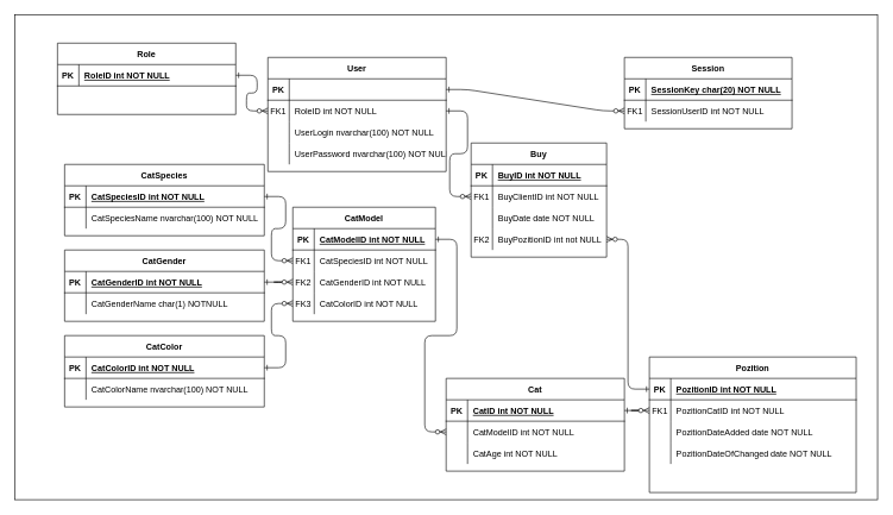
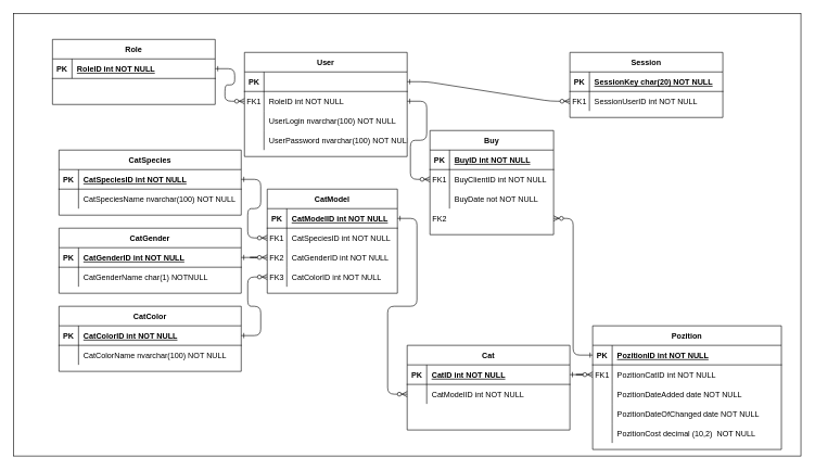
- <mxCell id="104" value="BuyDate date NOT NULL" style="shape=partialRectangle;overflow=hidden;connectable=0;fillColor=none;top=0;left=0;bottom=0;right=0;align=left;spacingLeft=6;" parent="102" vertex="1"><mxGeometry x="30" width="160" height="30" as="geometry"><mxRectangle width="160" height="30" as="alternateBounds" /></mxGeometry></mxCell>
+ <mxCell id="104" value="BuyDate not NOT NULL" style="shape=partialRectangle;overflow=hidden;connectable=0;fillColor=none;top=0;left=0;bottom=0;right=0;align=left;spacingLeft=6;" parent="102" vertex="1"><mxGeometry x="30" width="160" height="30" as="geometry"><mxRectangle width="160" height="30" as="alternateBounds" /></mxGeometry></mxCell>
- <mxCell id="107" value="BuyPozitionID int not NULL" style="shape=partialRectangle;overflow=hidden;connectable=0;fillColor=none;top=0;left=0;bottom=0;right=0;align=left;spacingLeft=6;" parent="105" vertex="1"><mxGeometry x="30" width="160" height="30" as="geometry"><mxRectangle width="160" height="30" as="alternateBounds" /></mxGeometry></mxCell>
- <mxCell id="47" value="CatAge int NOT NULL" style="shape=partialRectangle;overflow=hidden;connectable=0;fillColor=none;top=0;left=0;bottom=0;right=0;align=left;spacingLeft=6;" parent="45" vertex="1"><mxGeometry x="30" width="220" height="30" as="geometry"><mxRectangle width="220" height="30" as="alternateBounds" /></mxGeometry></mxCell>
+ <mxCell id="31" value="PozitionCost decimal (10,2)  NOT NULL" style="shape=partialRectangle;overflow=hidden;connectable=0;fillColor=none;top=0;left=0;bottom=0;right=0;align=left;spacingLeft=6;" parent="29" vertex="1"><mxGeometry x="30" width="260" height="30" as="geometry"><mxRectangle width="260" height="30" as="alternateBounds" /></mxGeometry></mxCell>
